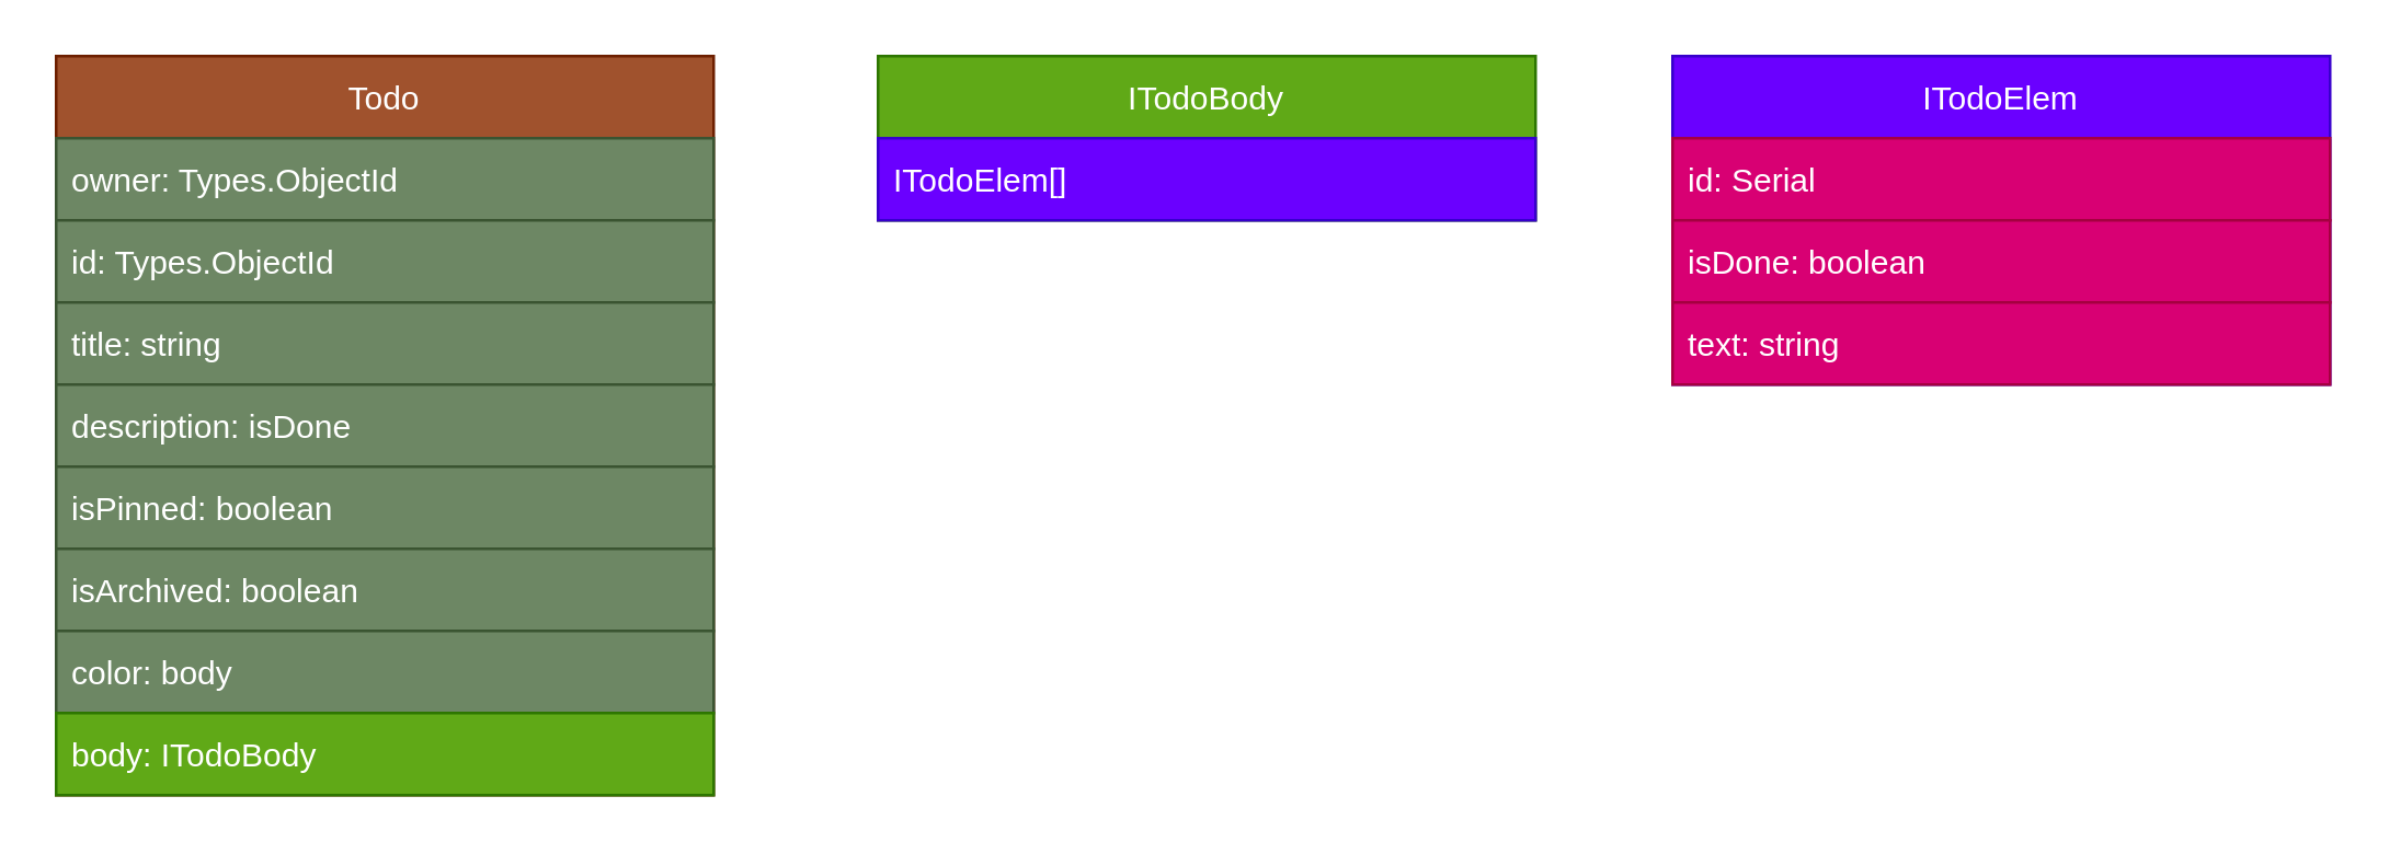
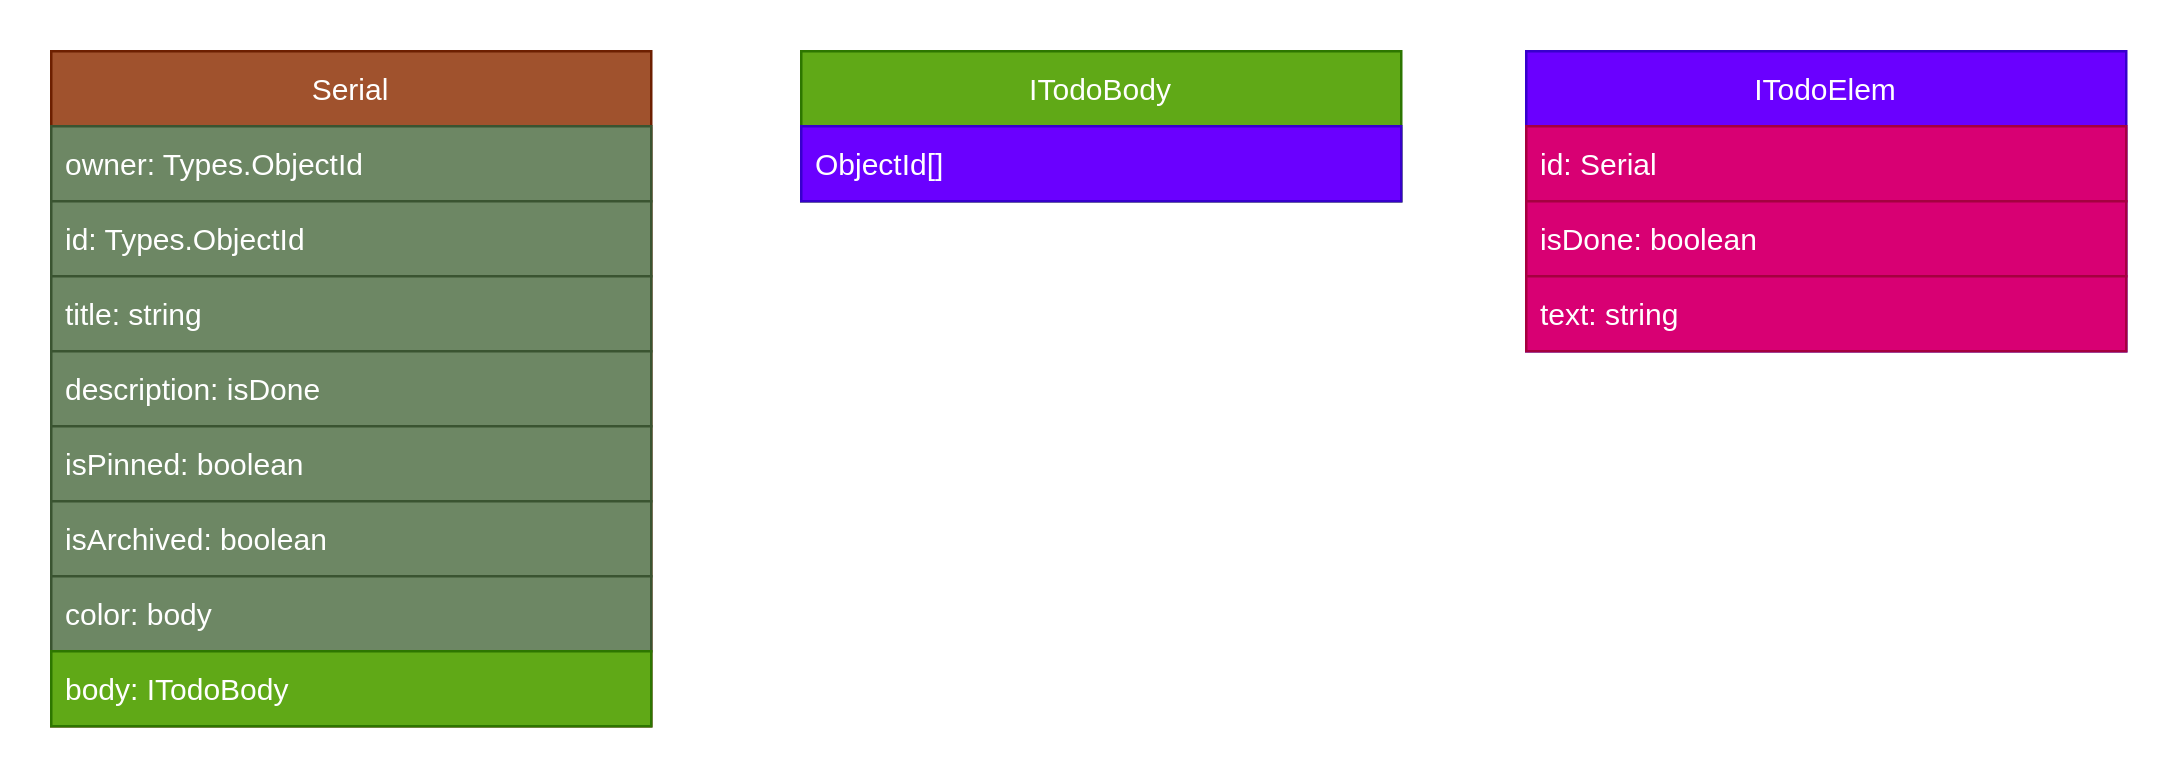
- <mxCell id="2" value="Todo" style="swimlane;fontStyle=0;childLayout=stackLayout;horizontal=1;startSize=30;horizontalStack=0;resizeParent=1;resizeParentMax=0;resizeLast=0;collapsible=1;marginBottom=0;fillColor=#a0522d;fontColor=#ffffff;strokeColor=#6D1F00;" parent="1" vertex="1"><mxGeometry width="240" height="270" as="geometry" x="20" y="20" /></mxCell>
+ <mxCell id="2" value="Serial" style="swimlane;fontStyle=0;childLayout=stackLayout;horizontal=1;startSize=30;horizontalStack=0;resizeParent=1;resizeParentMax=0;resizeLast=0;collapsible=1;marginBottom=0;fillColor=#a0522d;fontColor=#ffffff;strokeColor=#6D1F00;" parent="1" vertex="1"><mxGeometry width="240" height="270" as="geometry" x="20" y="20" /></mxCell>
- <mxCell id="12" value="ITodoElem[]" style="text;strokeColor=#3700CC;fillColor=#6a00ff;align=left;verticalAlign=middle;spacingLeft=4;spacingRight=4;overflow=hidden;points=[[0,0.5],[1,0.5]];portConstraint=eastwest;rotatable=0;fontColor=#ffffff;" parent="11" vertex="1"><mxGeometry y="30" width="240" height="30" as="geometry" /></mxCell>
+ <mxCell id="12" value="ObjectId[]" style="text;strokeColor=#3700CC;fillColor=#6a00ff;align=left;verticalAlign=middle;spacingLeft=4;spacingRight=4;overflow=hidden;points=[[0,0.5],[1,0.5]];portConstraint=eastwest;rotatable=0;fontColor=#ffffff;" parent="11" vertex="1"><mxGeometry y="30" width="240" height="30" as="geometry" /></mxCell>
